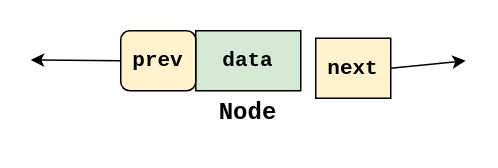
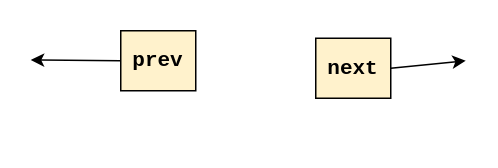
- <mxCell id="7" value="&lt;font style=&quot;font-size: 14px;&quot; face=&quot;Courier New&quot;&gt;&lt;b&gt;prev&lt;/b&gt;&lt;/font&gt;" style="whiteSpace=wrap;html=1;fillColor=#fff2cc;strokeColor=#000000;rounded=1;" vertex="1" parent="2"><mxGeometry x="60" width="50" height="40" as="geometry" /></mxCell>
+ <mxCell id="7" value="&lt;font style=&quot;font-size: 14px;&quot; face=&quot;Courier New&quot;&gt;&lt;b&gt;prev&lt;/b&gt;&lt;/font&gt;" style="rounded=0;whiteSpace=wrap;html=1;fillColor=#fff2cc;strokeColor=#000000;" vertex="1" parent="2"><mxGeometry x="60" width="50" height="40" as="geometry" /></mxCell>
- <mxCell id="3" value="&lt;font style=&quot;font-size: 14px;&quot; face=&quot;Courier New&quot;&gt;&lt;b&gt;data&lt;/b&gt;&lt;/font&gt;" style="rounded=0;whiteSpace=wrap;html=1;fillColor=#d5e8d4;strokeColor=#000000;" parent="2" vertex="1"><mxGeometry x="110" width="70" height="40" as="geometry" /></mxCell>
- <mxCell id="5" value="&lt;font size=&quot;1&quot; face=&quot;Courier New&quot;&gt;&lt;b style=&quot;font-size: 16px;&quot;&gt;Node&lt;/b&gt;&lt;/font&gt;" style="text;html=1;align=center;verticalAlign=middle;whiteSpace=wrap;rounded=0;" parent="2" vertex="1"><mxGeometry x="115" y="40" width="60" height="30" as="geometry" /></mxCell>
